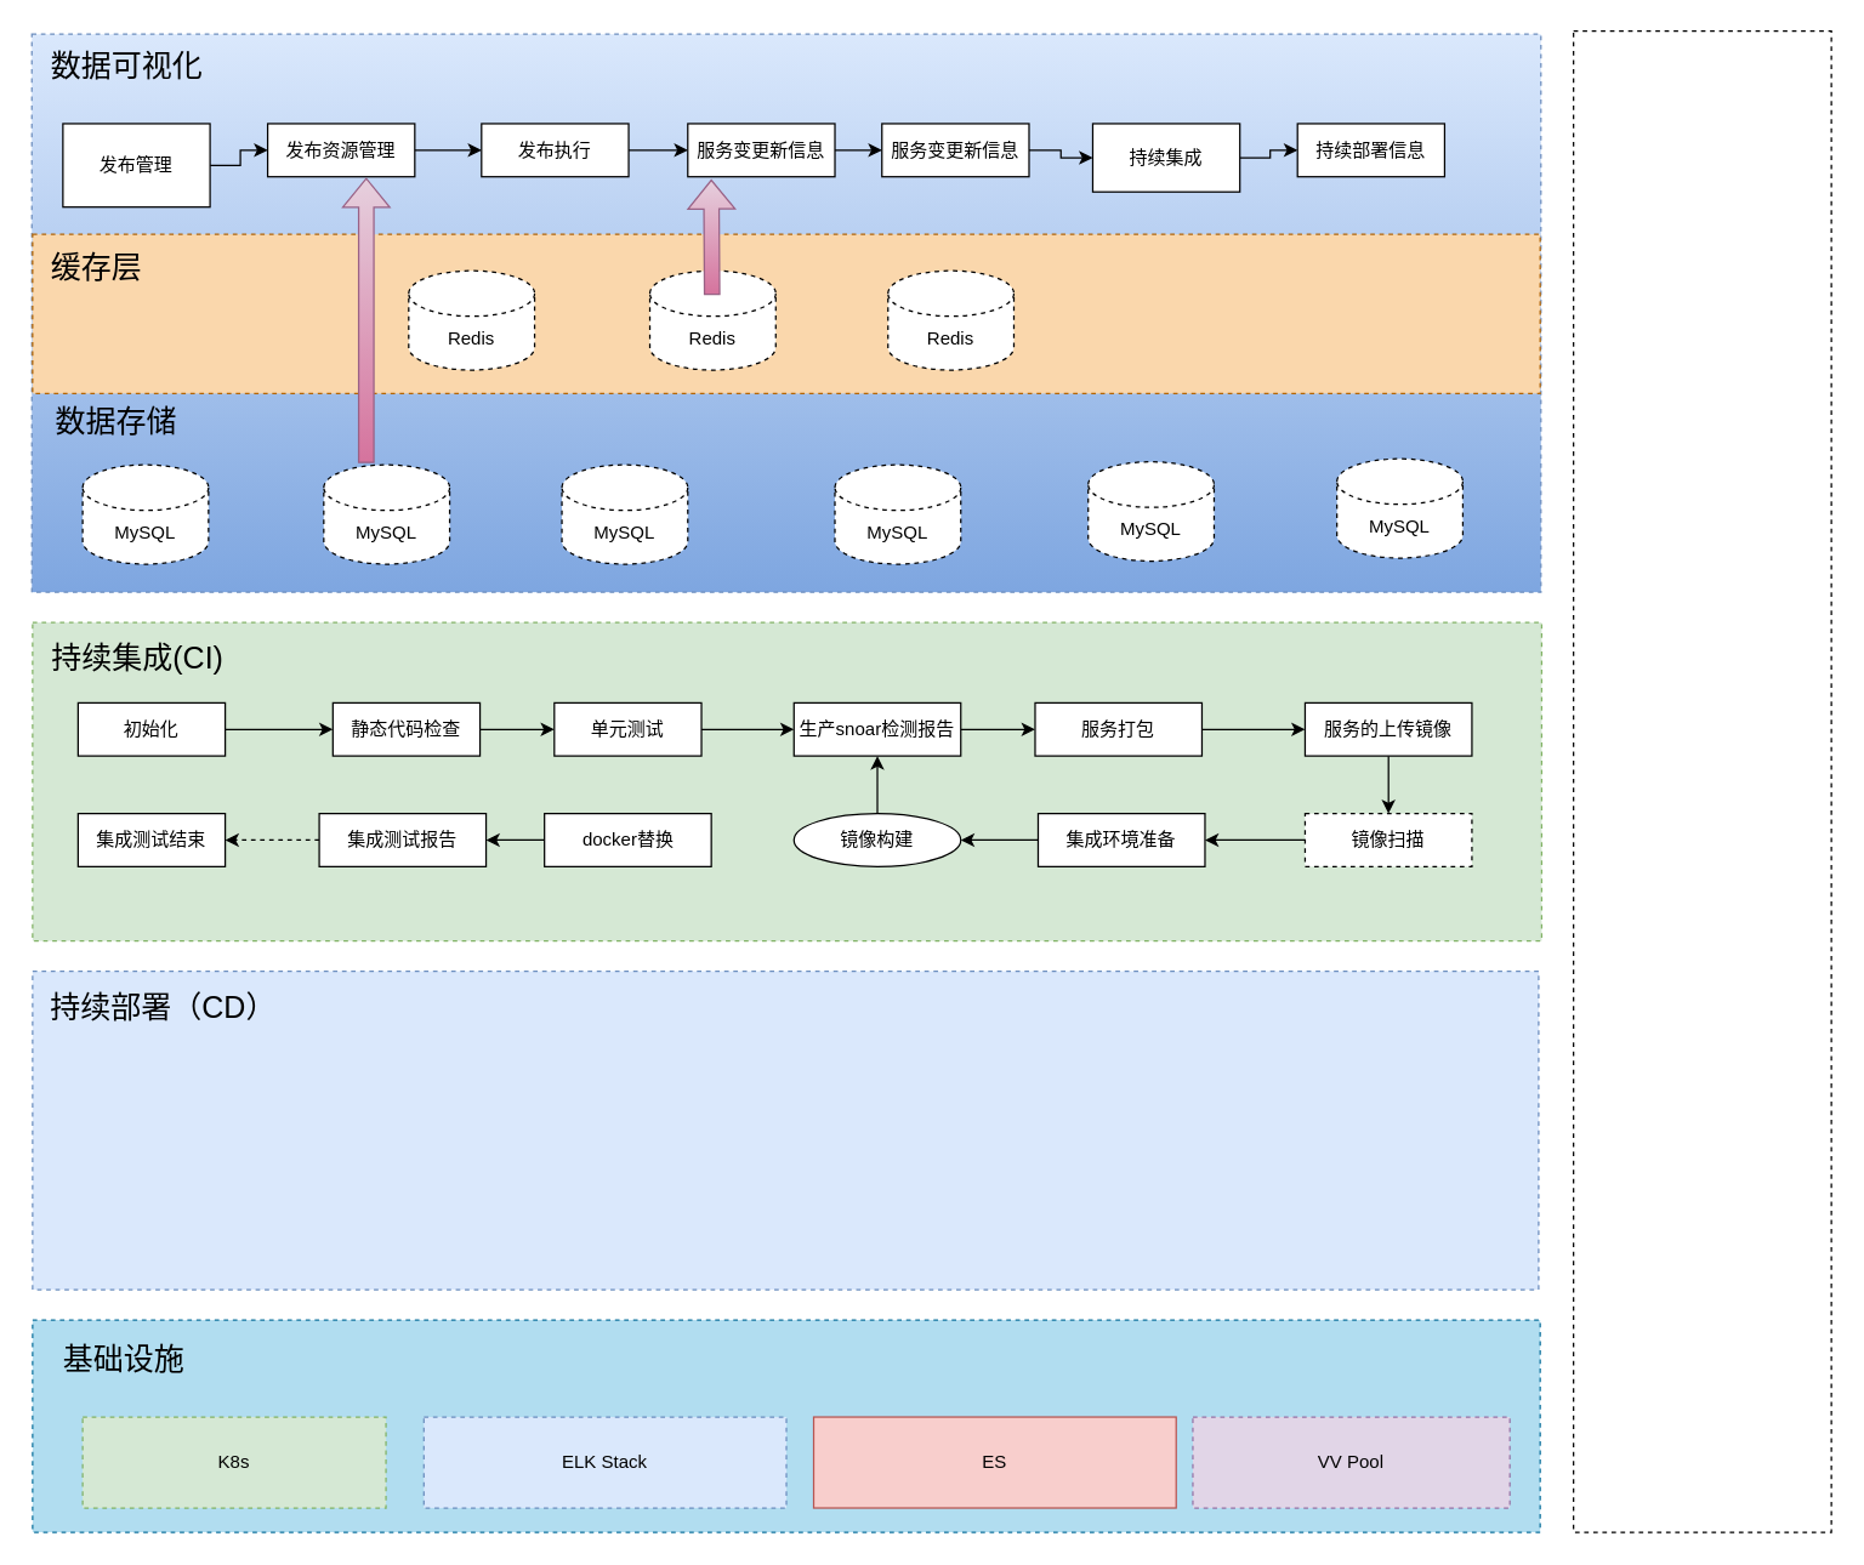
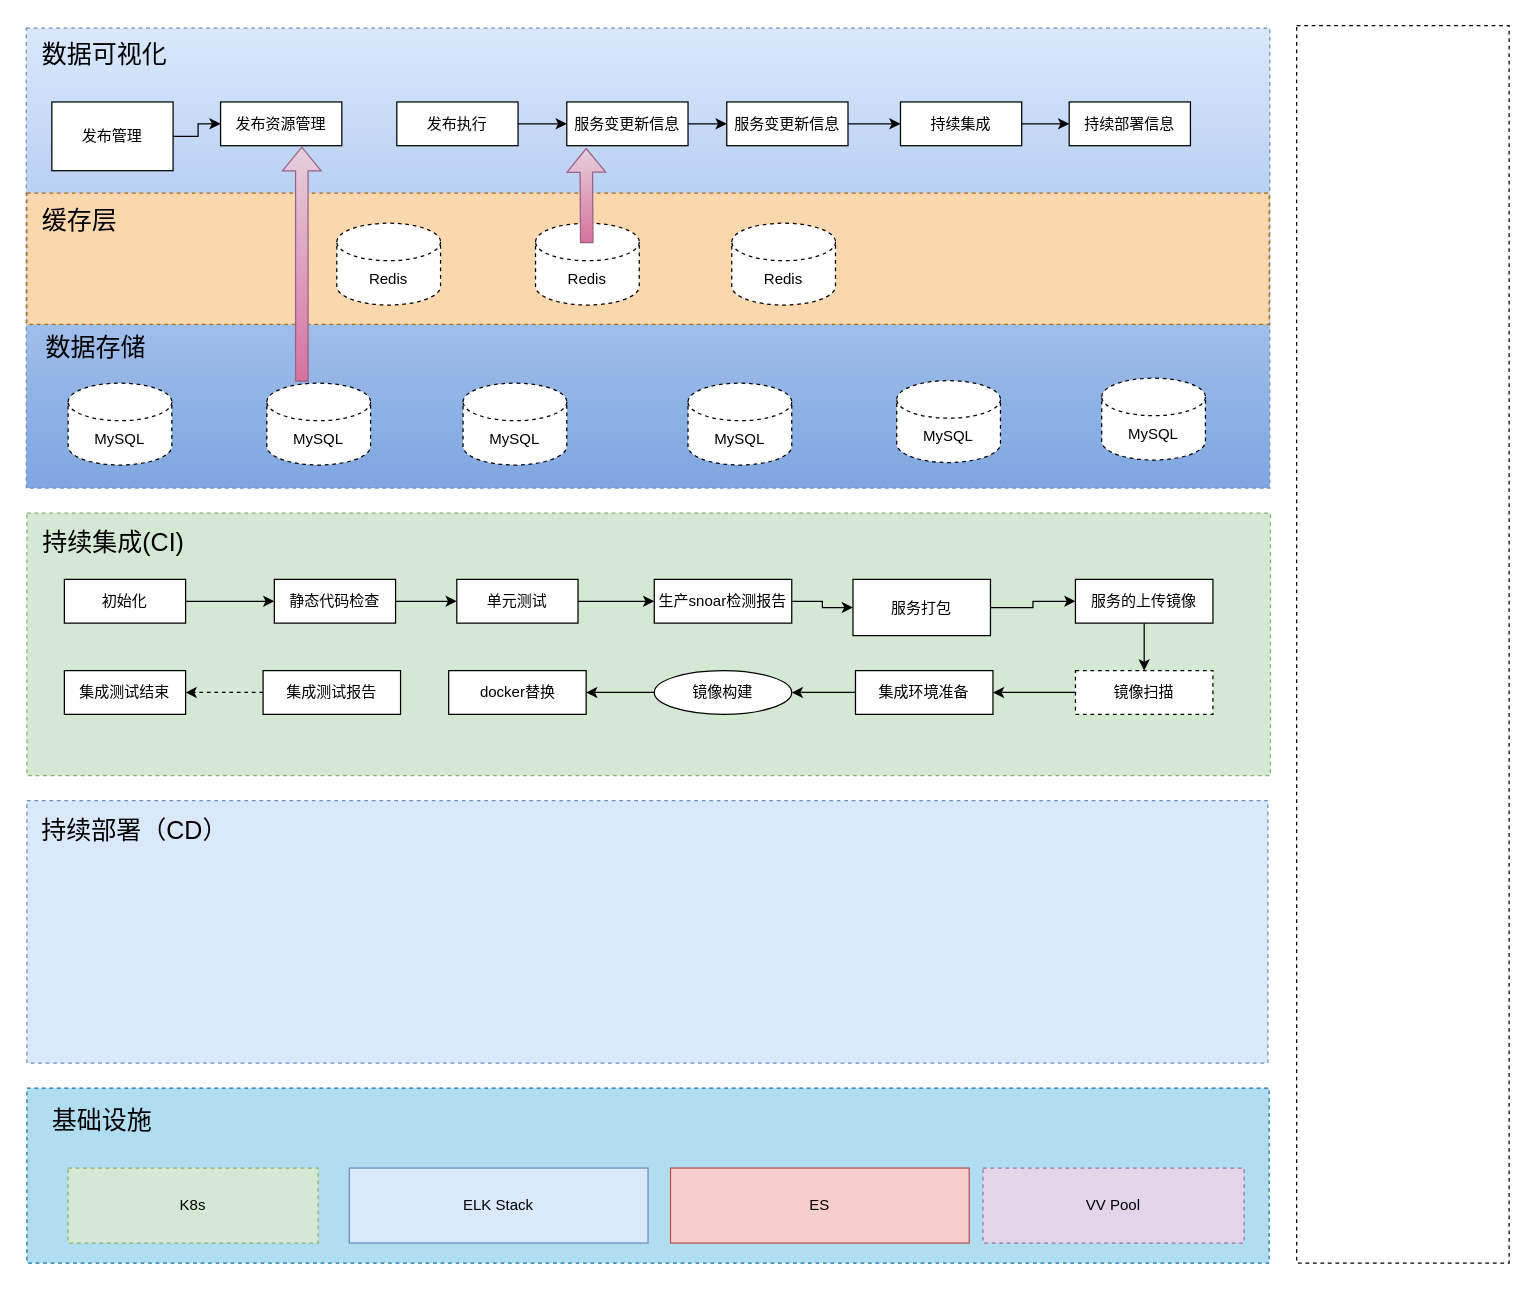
- <mxCell id="13" value="" style="edgeStyle=orthogonalEdgeStyle;rounded=0;orthogonalLoop=1;jettySize=auto;html=1;" edge="1" parent="1" source="14" target="16"><mxGeometry relative="1" as="geometry" /></mxCell>
- <mxCell id="22" value="持续集成" style="rounded=0;whiteSpace=wrap;html=1;" vertex="1" parent="1"><mxGeometry x="720" y="81" width="97" height="45" as="geometry" /></mxCell>
+ <mxCell id="22" value="持续集成" style="rounded=0;whiteSpace=wrap;html=1;" vertex="1" parent="1"><mxGeometry x="720" y="81" width="97" height="35" as="geometry" /></mxCell>
- <mxCell id="45" value="服务打包" style="rounded=0;whiteSpace=wrap;html=1;" vertex="1" parent="1"><mxGeometry x="682" y="463" width="110" height="35" as="geometry" /></mxCell>
+ <mxCell id="45" value="服务打包" style="rounded=0;whiteSpace=wrap;html=1;" vertex="1" parent="1"><mxGeometry x="682" y="463" width="110" height="45" as="geometry" /></mxCell>
- <mxCell id="52" value="" style="edgeStyle=orthogonalEdgeStyle;rounded=0;orthogonalLoop=1;jettySize=auto;html=1;" edge="1" parent="1" source="53" target="43"><mxGeometry relative="1" as="geometry" /></mxCell>
+ <mxCell id="52" value="" style="edgeStyle=orthogonalEdgeStyle;rounded=0;orthogonalLoop=1;jettySize=auto;html=1;" edge="1" parent="1" source="53" target="55"><mxGeometry relative="1" as="geometry" /></mxCell>
- <mxCell id="54" value="" style="edgeStyle=orthogonalEdgeStyle;rounded=0;orthogonalLoop=1;jettySize=auto;html=1;" edge="1" parent="1" source="55" target="57"><mxGeometry relative="1" as="geometry" /></mxCell>
- <mxCell id="60" value="ELK Stack" style="rounded=0;whiteSpace=wrap;html=1;dashed=1;fillColor=#dae8fc;strokeColor=#6c8ebf;" vertex="1" parent="1"><mxGeometry x="279" y="934" width="239" height="60" as="geometry" /></mxCell>
+ <mxCell id="60" value="ELK Stack" style="rounded=0;whiteSpace=wrap;html=1;dashed=0;fillColor=#dae8fc;strokeColor=#6c8ebf;" vertex="1" parent="1"><mxGeometry x="279" y="934" width="239" height="60" as="geometry" /></mxCell>
